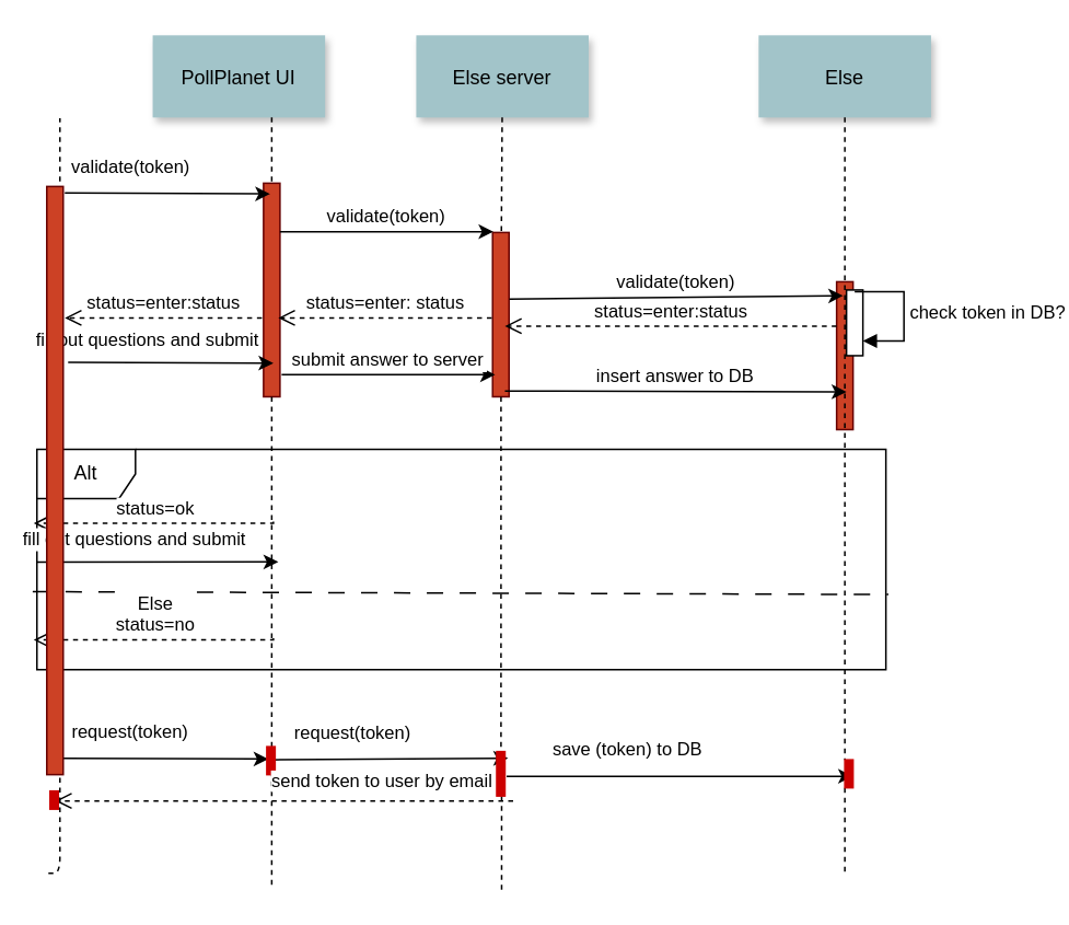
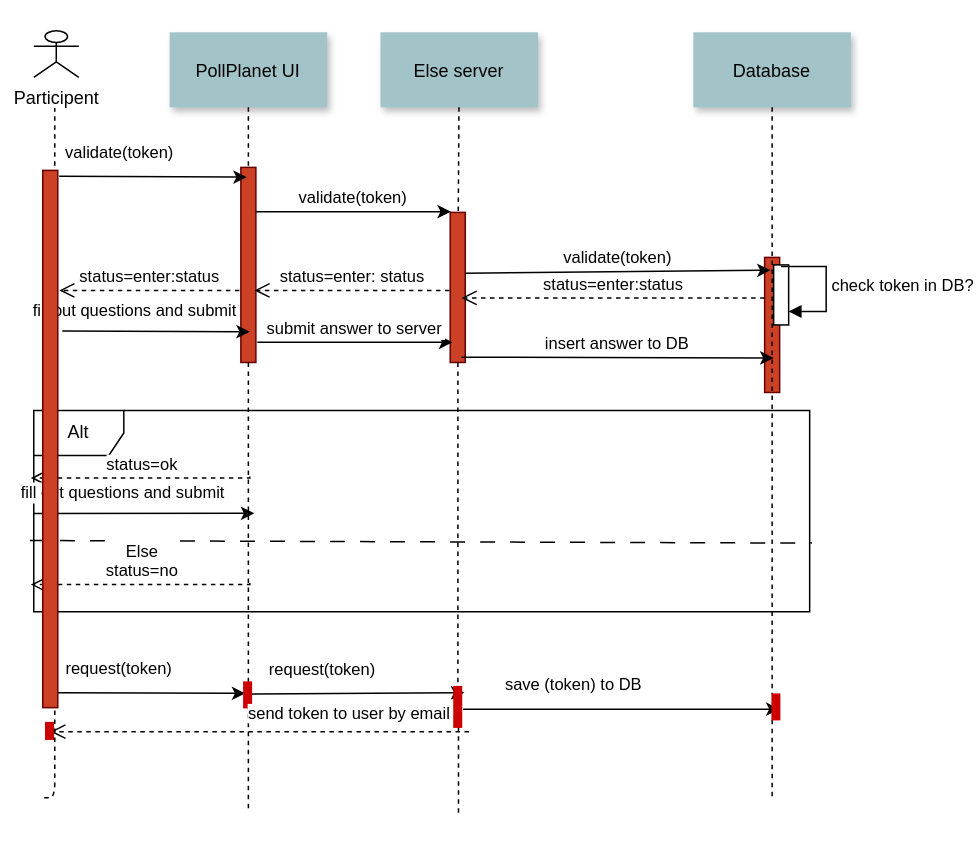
+ <mxCell id="16" value="Participent" style="shape=umlActor;verticalLabelPosition=bottom;verticalAlign=top;html=1;outlineConnect=0;" parent="1" vertex="1"><mxGeometry x="22" y="20" width="30" height="31" as="geometry" /></mxCell>
- <mxCell id="4" value="PollPlanet UI" style="shadow=1;fillColor=#A2C4C9;strokeColor=none" parent="1" vertex="1"><mxGeometry x="92.5" y="21" width="105" height="50" as="geometry" /></mxCell>
+ <mxCell id="4" value="PollPlanet UI" style="shadow=1;fillColor=#A2C4C9;strokeColor=none" parent="1" vertex="1"><mxGeometry x="112.5" y="21" width="105" height="50" as="geometry" /></mxCell>
- <mxCell id="10" value="Else" style="shadow=1;fillColor=#A2C4C9;strokeColor=none" parent="1" vertex="1"><mxGeometry x="461.5" y="21" width="105" height="50" as="geometry" /></mxCell>
+ <mxCell id="10" value="Database" style="shadow=1;fillColor=#A2C4C9;strokeColor=none" parent="1" vertex="1"><mxGeometry x="461.5" y="21" width="105" height="50" as="geometry" /></mxCell>
